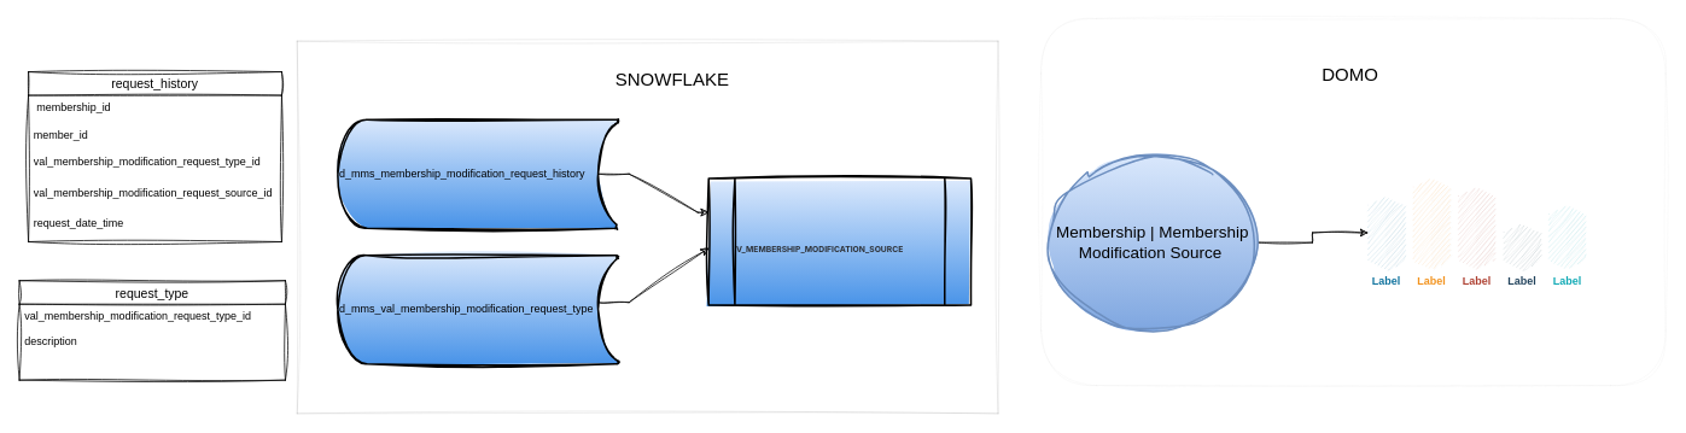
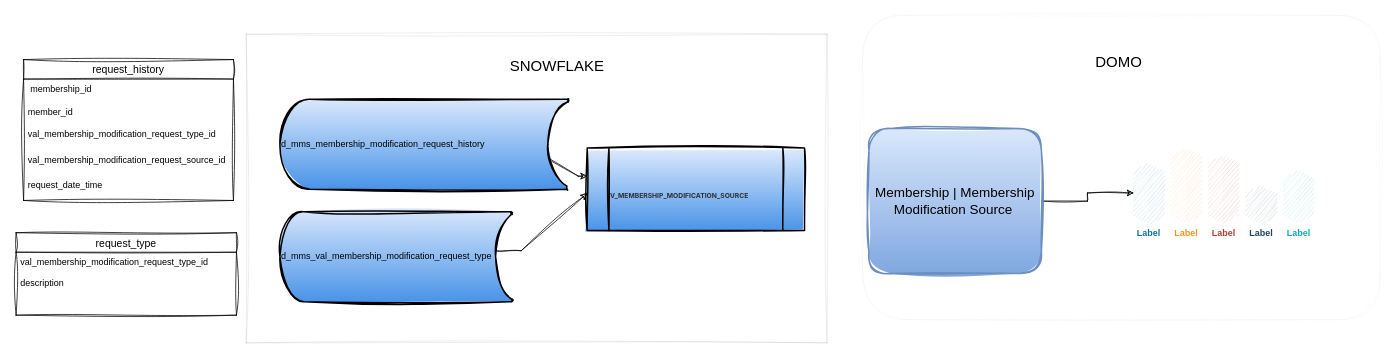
- <mxCell id="5" value="d_mms_membership_modification_request_history" style="strokeWidth=2;html=1;shape=mxgraph.flowchart.stored_data;fillColor=#dae8fc;strokeColor=default;align=left;fillStyle=solid;gradientColor=#4893E8;gradientDirection=south;whiteSpace=wrap;labelBackgroundColor=none;labelBorderColor=none;rounded=0;sketch=1;curveFitting=1;jiggle=2;" vertex="1" parent="1"><mxGeometry x="372" y="132" width="310" height="120" as="geometry" /></mxCell>
+ <mxCell id="5" value="d_mms_membership_modification_request_history" style="strokeWidth=2;html=1;shape=mxgraph.flowchart.stored_data;fillColor=#dae8fc;strokeColor=default;align=left;fillStyle=solid;gradientColor=#4893E8;gradientDirection=south;whiteSpace=wrap;labelBackgroundColor=none;labelBorderColor=none;rounded=0;sketch=1;curveFitting=1;jiggle=2;" vertex="1" parent="1"><mxGeometry x="372" y="132" width="385" height="120" as="geometry" /></mxCell>
- <mxCell id="7" value="&lt;meta charset=&quot;utf-8&quot; style=&quot;font-size: 9px;&quot;&gt;&lt;br class=&quot;Apple-interchange-newline&quot; style=&quot;font-size: 9px;&quot;&gt;&lt;span style=&quot;color: rgb(44, 47, 52); font-family: Inter, -apple-system, &amp;quot;system-ui&amp;quot;, &amp;quot;Segoe UI&amp;quot;, Roboto, Helvetica, Arial, sans-serif, &amp;quot;Apple Color Emoji&amp;quot;, &amp;quot;Segoe UI Emoji&amp;quot;, &amp;quot;Segoe UI Symbol&amp;quot;; font-size: 9px; font-style: normal; font-variant-ligatures: normal; font-variant-caps: normal; font-weight: 700; letter-spacing: normal; orphans: 2; text-align: start; text-indent: 0px; text-transform: none; widows: 2; word-spacing: 0px; -webkit-text-stroke-width: 0px; text-decoration-thickness: initial; text-decoration-style: initial; text-decoration-color: initial; float: none; display: inline !important;&quot;&gt;V_MEMBERSHIP_MODIFICATION_SOURCE&lt;/span&gt;" style="shape=process;whiteSpace=wrap;html=1;backgroundOutline=1;align=left;fillColor=#dae8fc;strokeWidth=2;fillStyle=solid;gradientColor=#4893E8;gradientDirection=south;labelBackgroundColor=none;labelBorderColor=none;rounded=0;hachureGap=4;fontFamily=Helvetica;fontSize=12;shadow=0;sketch=1;curveFitting=1;jiggle=2;" vertex="1" parent="1"><mxGeometry x="782" y="197" width="290" height="140" as="geometry" /></mxCell>
+ <mxCell id="7" value="&lt;meta charset=&quot;utf-8&quot; style=&quot;font-size: 9px;&quot;&gt;&lt;br class=&quot;Apple-interchange-newline&quot; style=&quot;font-size: 9px;&quot;&gt;&lt;span style=&quot;color: rgb(44, 47, 52); font-family: Inter, -apple-system, &amp;quot;system-ui&amp;quot;, &amp;quot;Segoe UI&amp;quot;, Roboto, Helvetica, Arial, sans-serif, &amp;quot;Apple Color Emoji&amp;quot;, &amp;quot;Segoe UI Emoji&amp;quot;, &amp;quot;Segoe UI Symbol&amp;quot;; font-size: 9px; font-style: normal; font-variant-ligatures: normal; font-variant-caps: normal; font-weight: 700; letter-spacing: normal; orphans: 2; text-align: start; text-indent: 0px; text-transform: none; widows: 2; word-spacing: 0px; -webkit-text-stroke-width: 0px; text-decoration-thickness: initial; text-decoration-style: initial; text-decoration-color: initial; float: none; display: inline !important;&quot;&gt;V_MEMBERSHIP_MODIFICATION_SOURCE&lt;/span&gt;" style="shape=process;whiteSpace=wrap;html=1;backgroundOutline=1;align=left;fillColor=#dae8fc;strokeWidth=2;fillStyle=solid;gradientColor=#4893E8;gradientDirection=south;labelBackgroundColor=none;labelBorderColor=none;rounded=0;hachureGap=4;fontFamily=Helvetica;fontSize=12;shadow=0;sketch=1;curveFitting=1;jiggle=2;" vertex="1" parent="1"><mxGeometry x="782" y="197" width="290" height="110" as="geometry" /></mxCell>
- <mxCell id="9" value="&lt;p&gt;&lt;font style=&quot;font-size: 18px;&quot; face=&quot;Helvetica&quot;&gt;Membership | Membership Modification Source&amp;nbsp;&lt;/font&gt;&lt;br&gt;&lt;/p&gt;" style="ellipse;whiteSpace=wrap;html=1;fontSize=9;align=center;fillColor=#dae8fc;strokeWidth=2;fillStyle=solid;gradientColor=#7ea6e0;gradientDirection=south;labelBackgroundColor=none;labelBorderColor=none;rounded=0;hachureGap=4;fontFamily=Architects Daughter;fontSource=https%3A%2F%2Ffonts.googleapis.com%2Fcss%3Ffamily%3DArchitects%2BDaughter;shadow=0;sketch=1;curveFitting=1;jiggle=2;strokeColor=#6c8ebf;" vertex="1" parent="1"><mxGeometry x="1158" y="171" width="230" height="193.5" as="geometry" /></mxCell>
+ <mxCell id="9" value="&lt;p&gt;&lt;font style=&quot;font-size: 18px;&quot; face=&quot;Helvetica&quot;&gt;Membership | Membership Modification Source&amp;nbsp;&lt;/font&gt;&lt;br&gt;&lt;/p&gt;" style="whiteSpace=wrap;html=1;fontSize=9;align=center;fillColor=#dae8fc;strokeWidth=2;fillStyle=solid;gradientColor=#7ea6e0;gradientDirection=south;labelBackgroundColor=none;labelBorderColor=none;hachureGap=4;fontFamily=Architects Daughter;fontSource=https%3A%2F%2Ffonts.googleapis.com%2Fcss%3Ffamily%3DArchitects%2BDaughter;shadow=0;sketch=1;curveFitting=1;jiggle=2;strokeColor=#6c8ebf;rounded=1;" vertex="1" parent="1"><mxGeometry x="1158" y="171" width="230" height="193.5" as="geometry" /></mxCell>
